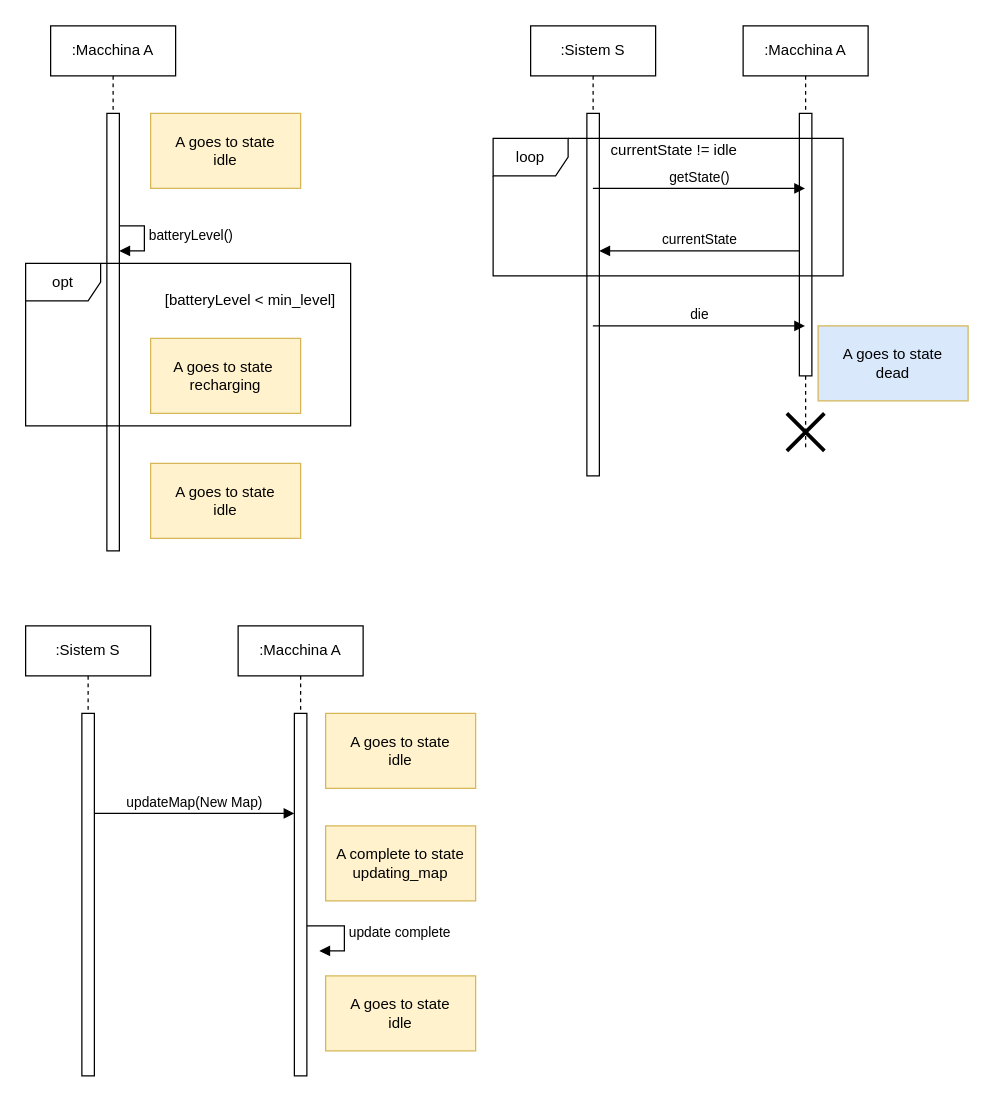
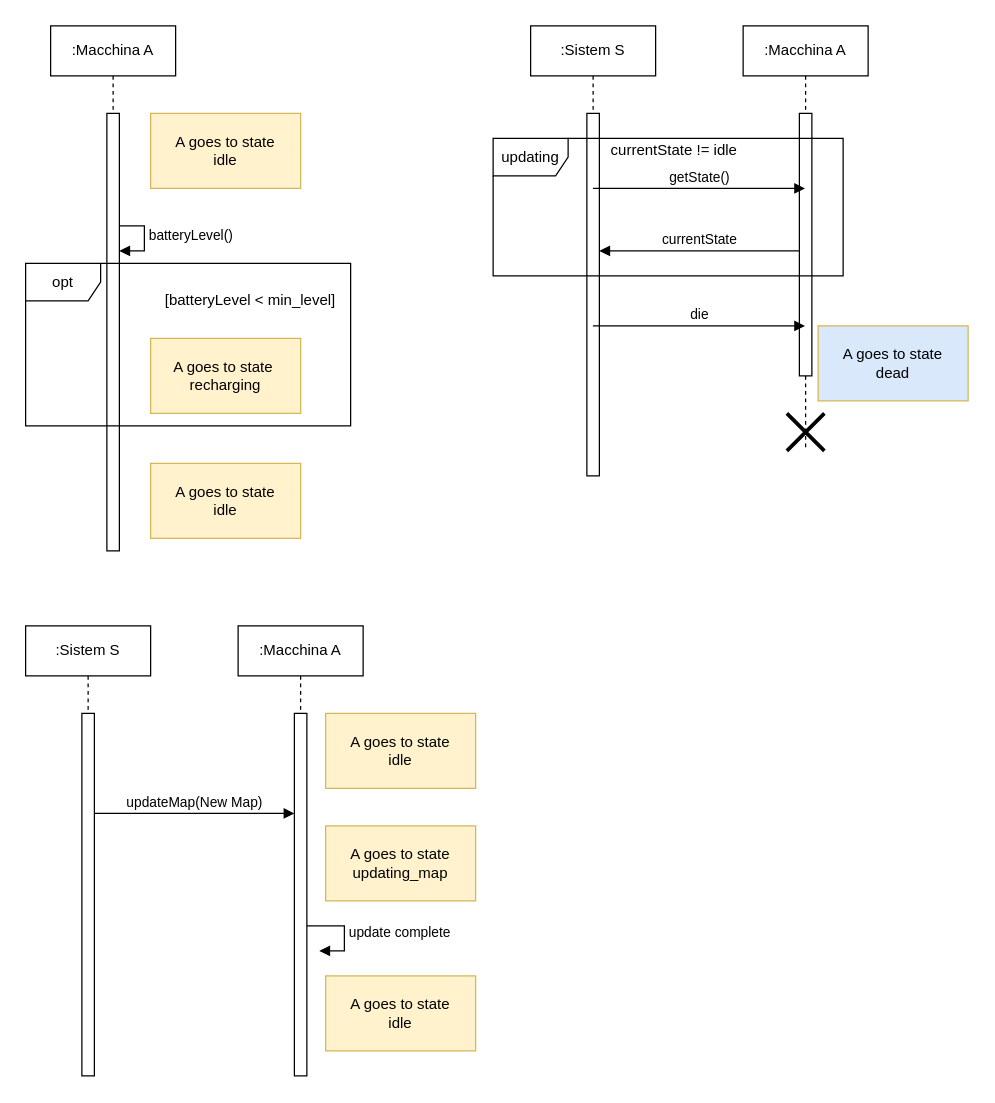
- <mxCell id="19" value="loop" style="shape=umlFrame;whiteSpace=wrap;html=1;" parent="1" vertex="1"><mxGeometry x="394" y="110" width="280" height="110" as="geometry" /></mxCell>
+ <mxCell id="19" value="updating" style="shape=umlFrame;whiteSpace=wrap;html=1;" parent="1" vertex="1"><mxGeometry x="394" y="110" width="280" height="110" as="geometry" /></mxCell>
- <mxCell id="28" value="A complete to state&lt;br&gt;updating_map" style="rounded=0;whiteSpace=wrap;html=1;fillColor=#fff2cc;strokeColor=#d6b656;" vertex="1" parent="1"><mxGeometry x="260" y="660" width="120" height="60" as="geometry" /></mxCell>
+ <mxCell id="28" value="A goes to state&lt;br&gt;updating_map" style="rounded=0;whiteSpace=wrap;html=1;fillColor=#fff2cc;strokeColor=#d6b656;" vertex="1" parent="1"><mxGeometry x="260" y="660" width="120" height="60" as="geometry" /></mxCell>
